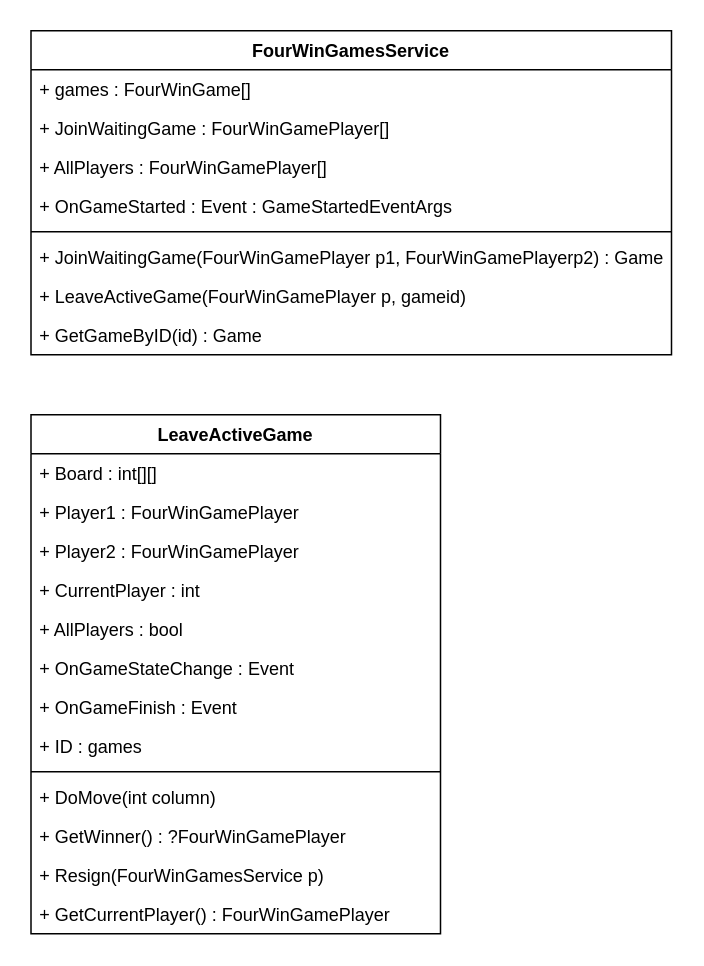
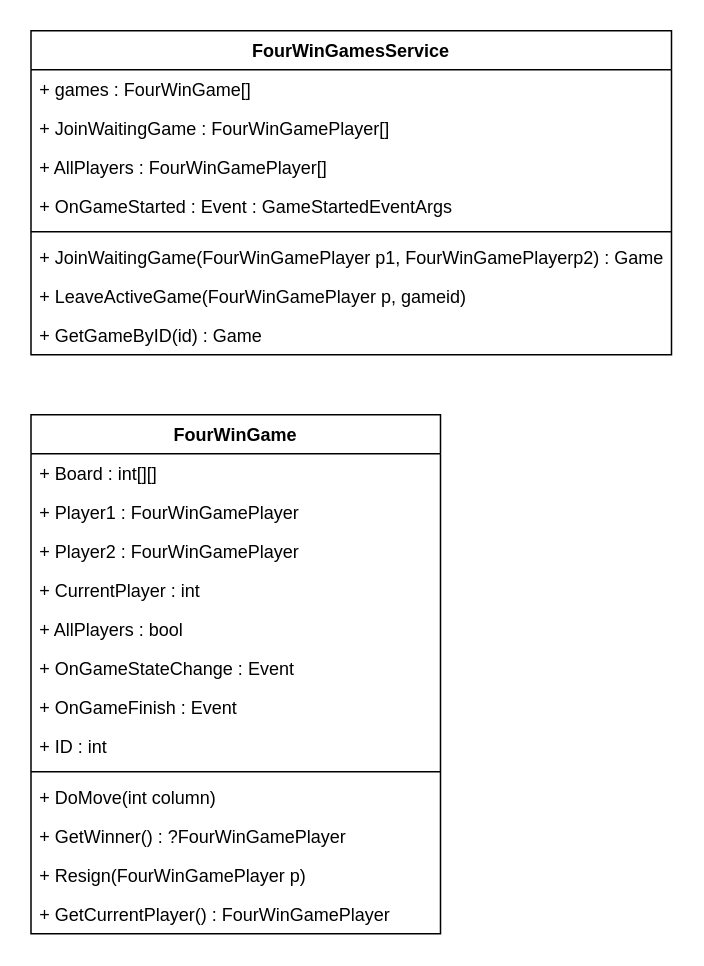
- <mxCell id="2" value="LeaveActiveGame" style="swimlane;fontStyle=1;align=center;verticalAlign=top;childLayout=stackLayout;horizontal=1;startSize=26;horizontalStack=0;resizeParent=1;resizeParentMax=0;resizeLast=0;collapsible=1;marginBottom=0;" parent="1" vertex="1"><mxGeometry x="20" y="276" width="273" height="346" as="geometry" /></mxCell>
+ <mxCell id="2" value="FourWinGame" style="swimlane;fontStyle=1;align=center;verticalAlign=top;childLayout=stackLayout;horizontal=1;startSize=26;horizontalStack=0;resizeParent=1;resizeParentMax=0;resizeLast=0;collapsible=1;marginBottom=0;" parent="1" vertex="1"><mxGeometry x="20" y="276" width="273" height="346" as="geometry" /></mxCell>
- <mxCell id="10" value="+ ID : games" style="text;strokeColor=none;fillColor=none;align=left;verticalAlign=top;spacingLeft=4;spacingRight=4;overflow=hidden;rotatable=0;points=[[0,0.5],[1,0.5]];portConstraint=eastwest;" parent="2" vertex="1"><mxGeometry y="208" width="273" height="26" as="geometry" /></mxCell>
+ <mxCell id="10" value="+ ID : int" style="text;strokeColor=none;fillColor=none;align=left;verticalAlign=top;spacingLeft=4;spacingRight=4;overflow=hidden;rotatable=0;points=[[0,0.5],[1,0.5]];portConstraint=eastwest;" parent="2" vertex="1"><mxGeometry y="208" width="273" height="26" as="geometry" /></mxCell>
- <mxCell id="14" value="+ Resign(FourWinGamesService p)" style="text;strokeColor=none;fillColor=none;align=left;verticalAlign=top;spacingLeft=4;spacingRight=4;overflow=hidden;rotatable=0;points=[[0,0.5],[1,0.5]];portConstraint=eastwest;" parent="2" vertex="1"><mxGeometry y="294" width="273" height="26" as="geometry" /></mxCell>
+ <mxCell id="14" value="+ Resign(FourWinGamePlayer p)" style="text;strokeColor=none;fillColor=none;align=left;verticalAlign=top;spacingLeft=4;spacingRight=4;overflow=hidden;rotatable=0;points=[[0,0.5],[1,0.5]];portConstraint=eastwest;" parent="2" vertex="1"><mxGeometry y="294" width="273" height="26" as="geometry" /></mxCell>
